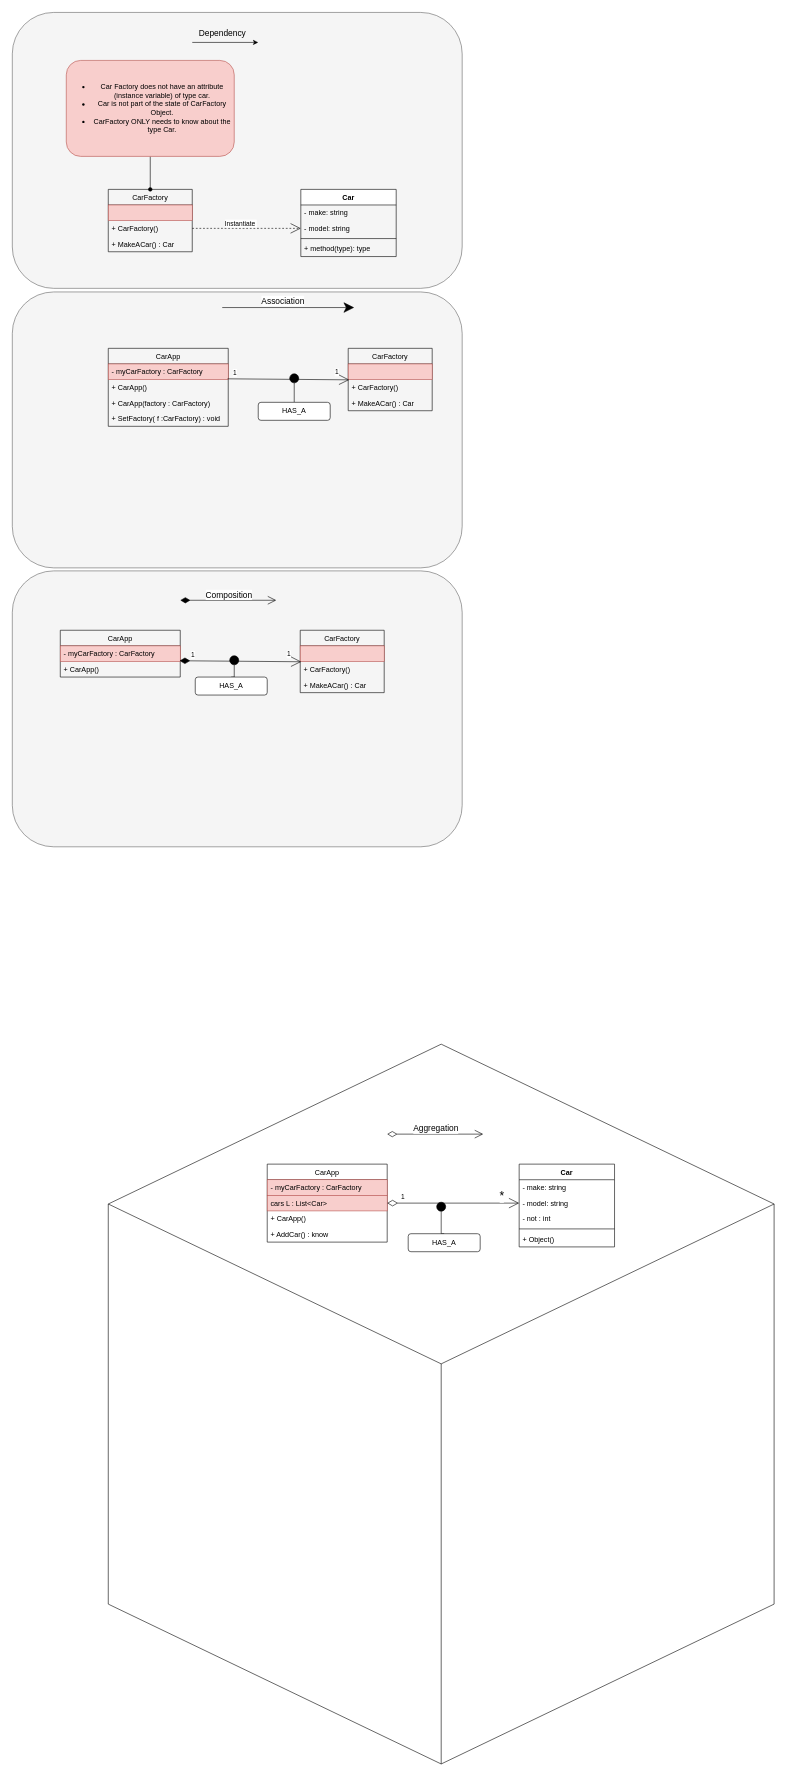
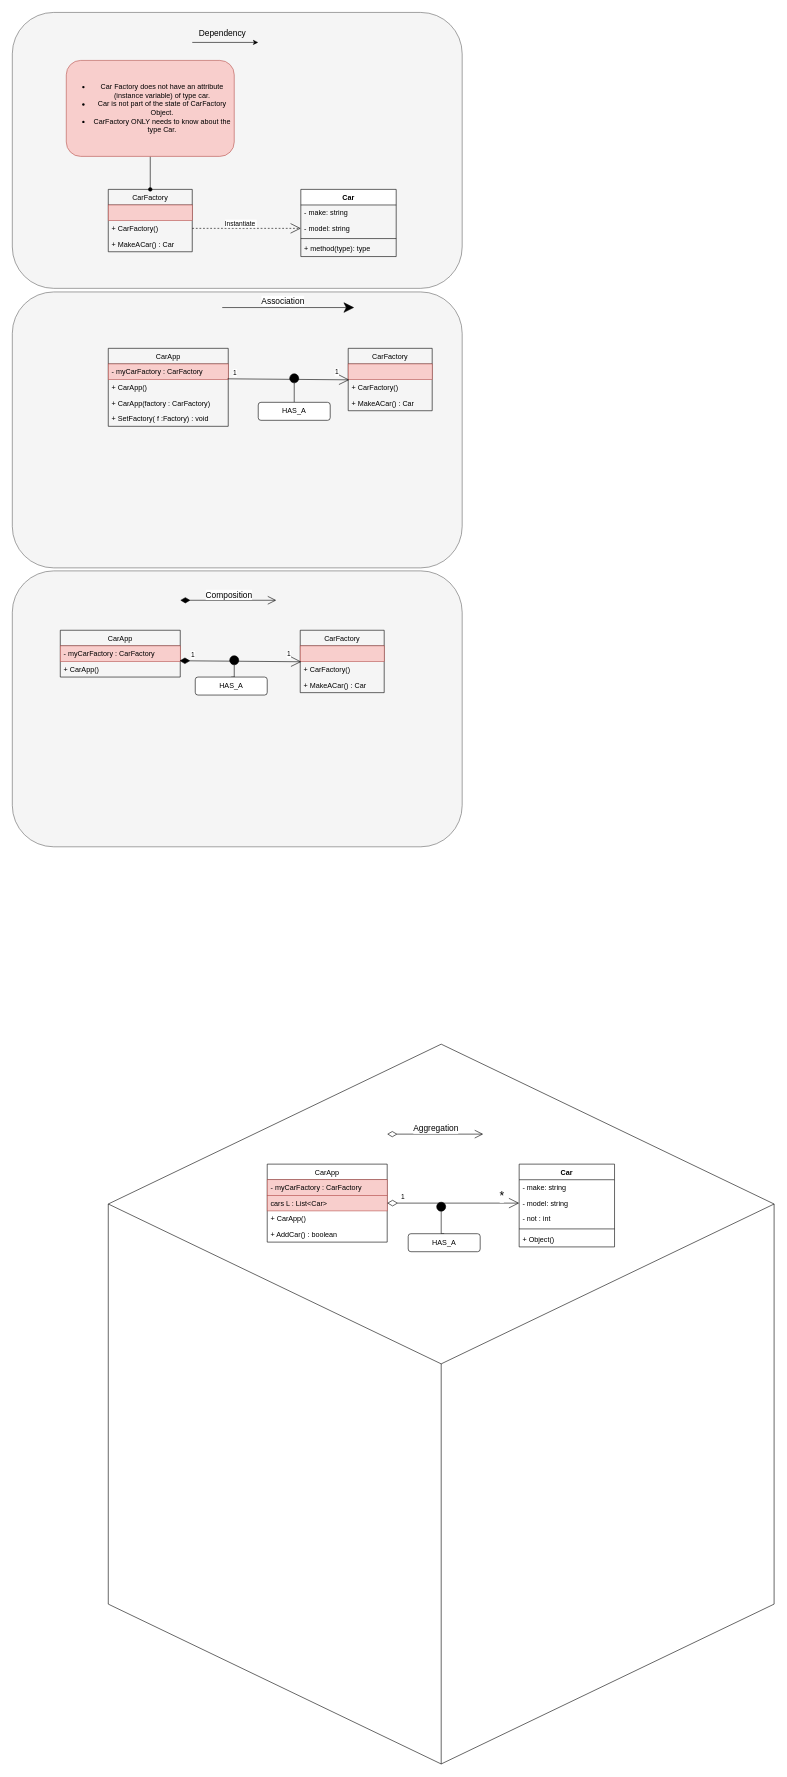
- <mxCell id="24" value="+ SetFactory( f :CarFactory) : void" style="text;strokeColor=none;fillColor=none;align=left;verticalAlign=top;spacingLeft=4;spacingRight=4;overflow=hidden;rotatable=0;points=[[0,0.5],[1,0.5]];portConstraint=eastwest;" vertex="1" parent="20"><mxGeometry y="104" width="200" height="26" as="geometry" /></mxCell>
+ <mxCell id="24" value="+ SetFactory( f :Factory) : void" style="text;strokeColor=none;fillColor=none;align=left;verticalAlign=top;spacingLeft=4;spacingRight=4;overflow=hidden;rotatable=0;points=[[0,0.5],[1,0.5]];portConstraint=eastwest;" vertex="1" parent="20"><mxGeometry y="104" width="200" height="26" as="geometry" /></mxCell>
- <mxCell id="57" value="+ AddCar() : know" style="text;strokeColor=none;fillColor=none;align=left;verticalAlign=top;spacingLeft=4;spacingRight=4;overflow=hidden;rotatable=0;points=[[0,0.5],[1,0.5]];portConstraint=eastwest;" vertex="1" parent="53"><mxGeometry y="104" width="200" height="26" as="geometry" /></mxCell>
+ <mxCell id="57" value="+ AddCar() : boolean" style="text;strokeColor=none;fillColor=none;align=left;verticalAlign=top;spacingLeft=4;spacingRight=4;overflow=hidden;rotatable=0;points=[[0,0.5],[1,0.5]];portConstraint=eastwest;" vertex="1" parent="53"><mxGeometry y="104" width="200" height="26" as="geometry" /></mxCell>
